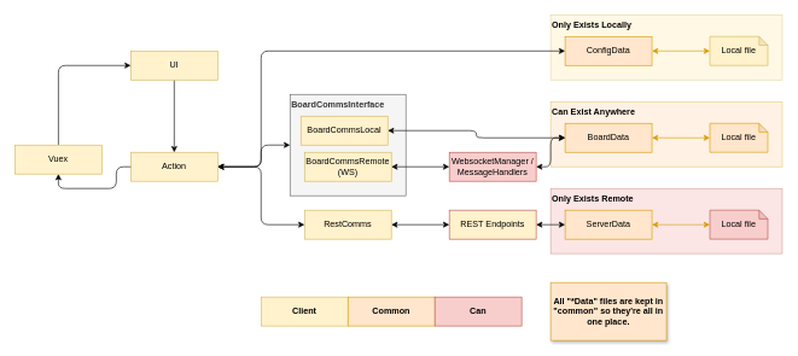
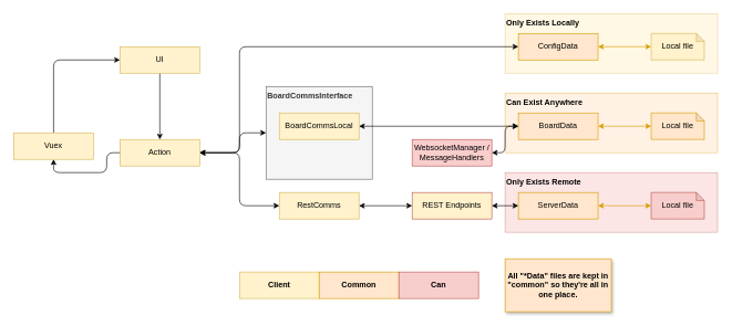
- <mxCell id="20" value="BoardCommsLocal" style="rounded=0;whiteSpace=wrap;html=1;fillColor=#fff2cc;strokeColor=#d6b656;strokeWidth=1;" parent="1" vertex="1"><mxGeometry x="415" y="160" width="120" height="40" as="geometry" /></mxCell>
+ <mxCell id="20" value="BoardCommsLocal" style="rounded=0;whiteSpace=wrap;html=1;fillColor=#fff2cc;strokeColor=#d6b656;strokeWidth=1;" parent="1" vertex="1"><mxGeometry x="420" y="170" width="120" height="40" as="geometry" /></mxCell>
- <mxCell id="15" value="BoardCommsRemote&lt;br&gt;(WS)" style="rounded=0;whiteSpace=wrap;html=1;fillColor=#fff2cc;strokeColor=#d6b656;strokeWidth=1;" parent="1" vertex="1"><mxGeometry x="420" y="210" width="120" height="40" as="geometry" /></mxCell>
- <mxCell id="14" style="edgeStyle=orthogonalEdgeStyle;rounded=1;orthogonalLoop=1;jettySize=auto;html=1;exitX=1;exitY=0.5;exitDx=0;exitDy=0;entryX=0;entryY=0.5;entryDx=0;entryDy=0;startArrow=classic;startFill=1;" parent="1" source="15" target="28" edge="1"><mxGeometry relative="1" as="geometry" /></mxCell>
